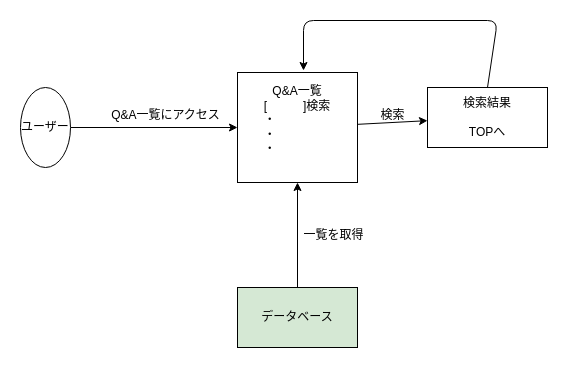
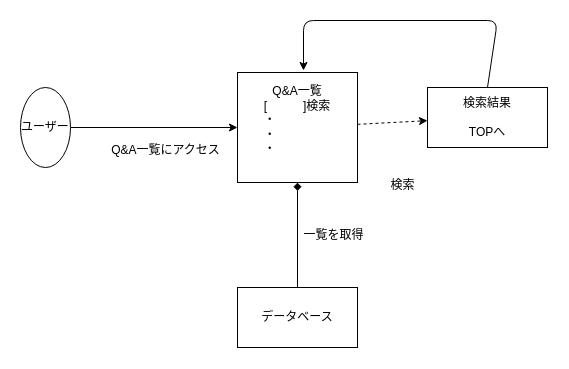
- <mxCell id="6" value="Q&amp;amp;A一覧にアクセス" style="text;html=1;align=center;verticalAlign=middle;resizable=0;points=[];autosize=1;strokeColor=none;fillColor=none;" vertex="1" parent="1"><mxGeometry x="100" y="100" width="130" height="30" as="geometry" /></mxCell>
+ <mxCell id="6" value="Q&amp;amp;A一覧にアクセス" style="text;html=1;align=center;verticalAlign=middle;resizable=0;points=[];autosize=1;strokeColor=none;fillColor=none;" vertex="1" parent="1"><mxGeometry x="100" y="135" width="130" height="30" as="geometry" /></mxCell>
- <mxCell id="12" value="検索" style="text;html=1;align=center;verticalAlign=middle;resizable=0;points=[];autosize=1;strokeColor=none;fillColor=none;" vertex="1" parent="1"><mxGeometry x="367" y="100" width="50" height="30" as="geometry" /></mxCell>
+ <mxCell id="12" value="検索" style="text;html=1;align=center;verticalAlign=middle;resizable=0;points=[];autosize=1;strokeColor=none;fillColor=none;" vertex="1" parent="1"><mxGeometry x="377" y="170" width="50" height="30" as="geometry" /></mxCell>
- <mxCell id="2" value="" style="edgeStyle=none;html=1;" edge="1" parent="1" source="3" target="11"><mxGeometry relative="1" as="geometry" /></mxCell>
+ <mxCell id="2" value="" style="edgeStyle=none;html=1;dashed=1;" edge="1" parent="1" source="3" target="11"><mxGeometry relative="1" as="geometry" /></mxCell>
- <mxCell id="7" value="" style="edgeStyle=none;html=1;" edge="1" parent="1" source="8" target="3"><mxGeometry relative="1" as="geometry" /></mxCell>
+ <mxCell id="7" value="" style="edgeStyle=none;html=1;endArrow=diamond;" edge="1" parent="1" source="8" target="3"><mxGeometry relative="1" as="geometry" /></mxCell>
- <mxCell id="8" value="データベース" style="whiteSpace=wrap;html=1;fillColor=#d5e8d4;" vertex="1" parent="1"><mxGeometry x="237" y="287" width="120" height="60" as="geometry" /></mxCell>
+ <mxCell id="8" value="データベース" style="whiteSpace=wrap;html=1;" vertex="1" parent="1"><mxGeometry x="237" y="287" width="120" height="60" as="geometry" /></mxCell>
